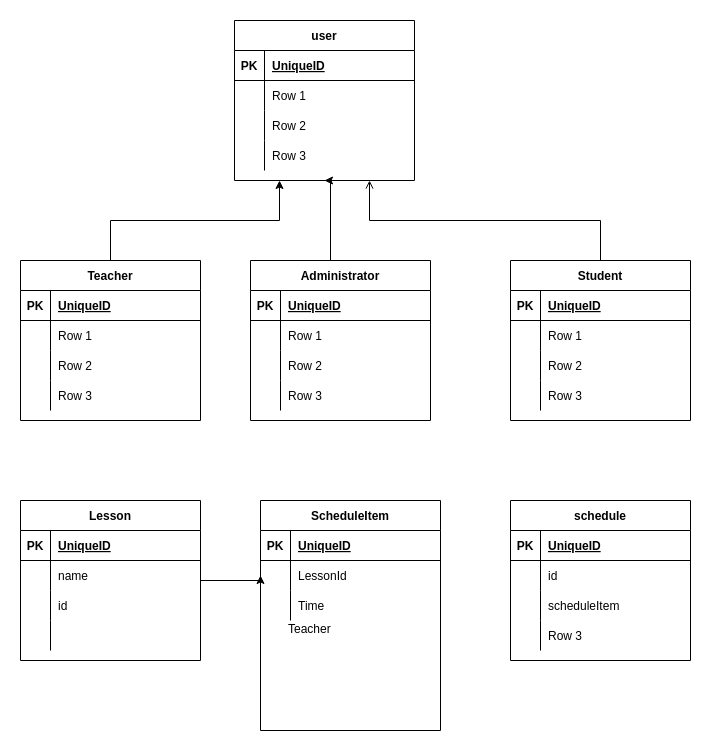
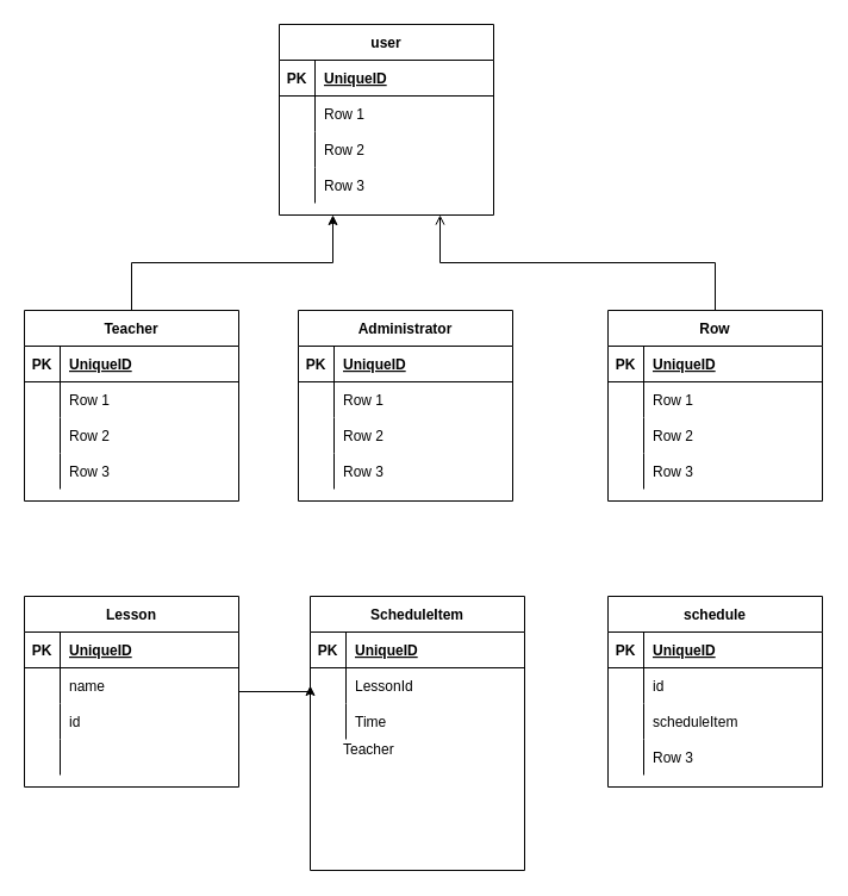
- <mxCell id="43" style="edgeStyle=orthogonalEdgeStyle;rounded=0;orthogonalLoop=1;jettySize=auto;html=1;entryX=0.5;entryY=1;entryDx=0;entryDy=0;" edge="1" parent="1" source="44" target="2"><mxGeometry relative="1" as="geometry"><Array as="points"><mxPoint x="330" y="180" /></Array></mxGeometry></mxCell>
- <mxCell id="30" value="Student" style="shape=table;startSize=30;container=1;collapsible=1;childLayout=tableLayout;fixedRows=1;rowLines=0;fontStyle=1;align=center;resizeLast=1;" vertex="1" parent="1"><mxGeometry x="510" y="260" width="180" height="160" as="geometry" /></mxCell>
+ <mxCell id="30" value="Row" style="shape=table;startSize=30;container=1;collapsible=1;childLayout=tableLayout;fixedRows=1;rowLines=0;fontStyle=1;align=center;resizeLast=1;" vertex="1" parent="1"><mxGeometry x="510" y="260" width="180" height="160" as="geometry" /></mxCell>
